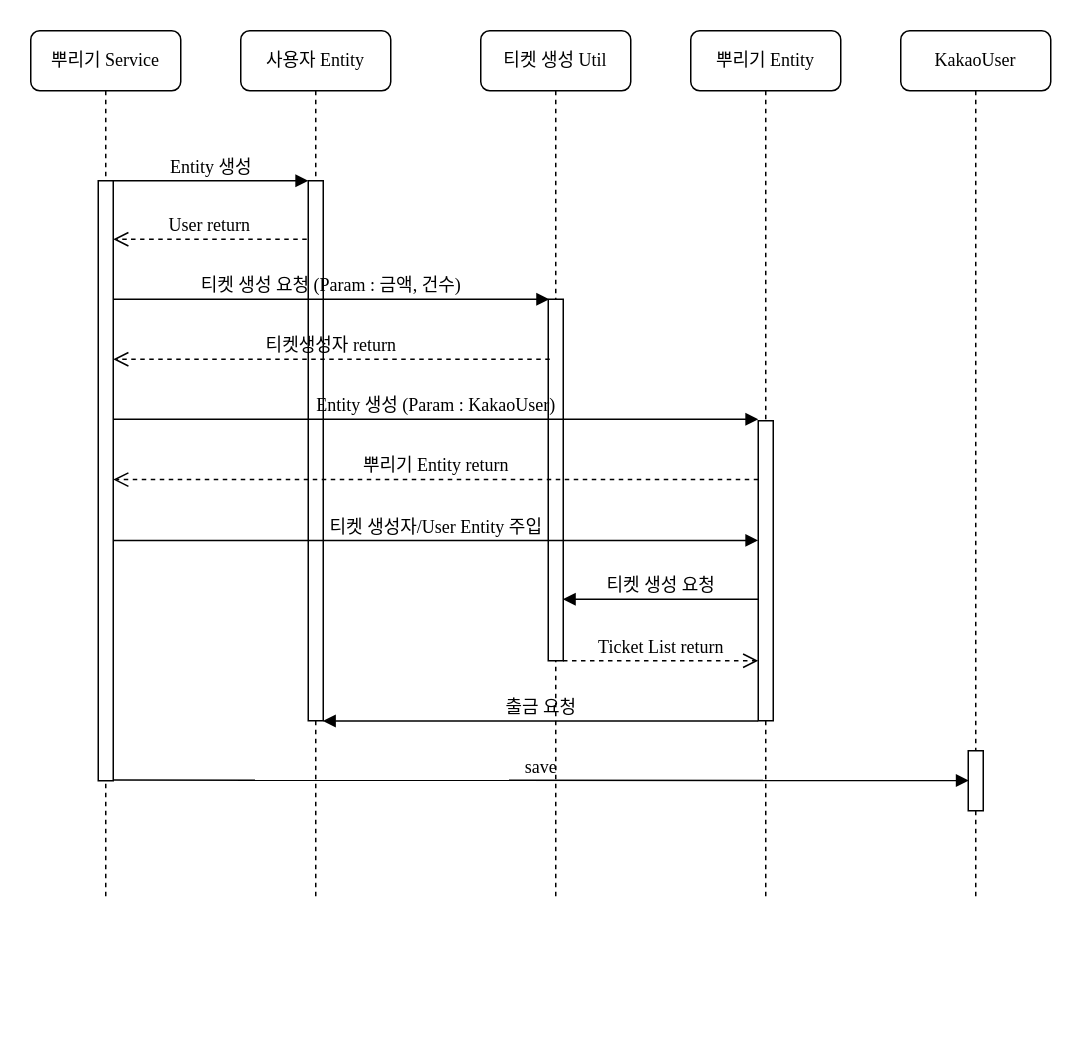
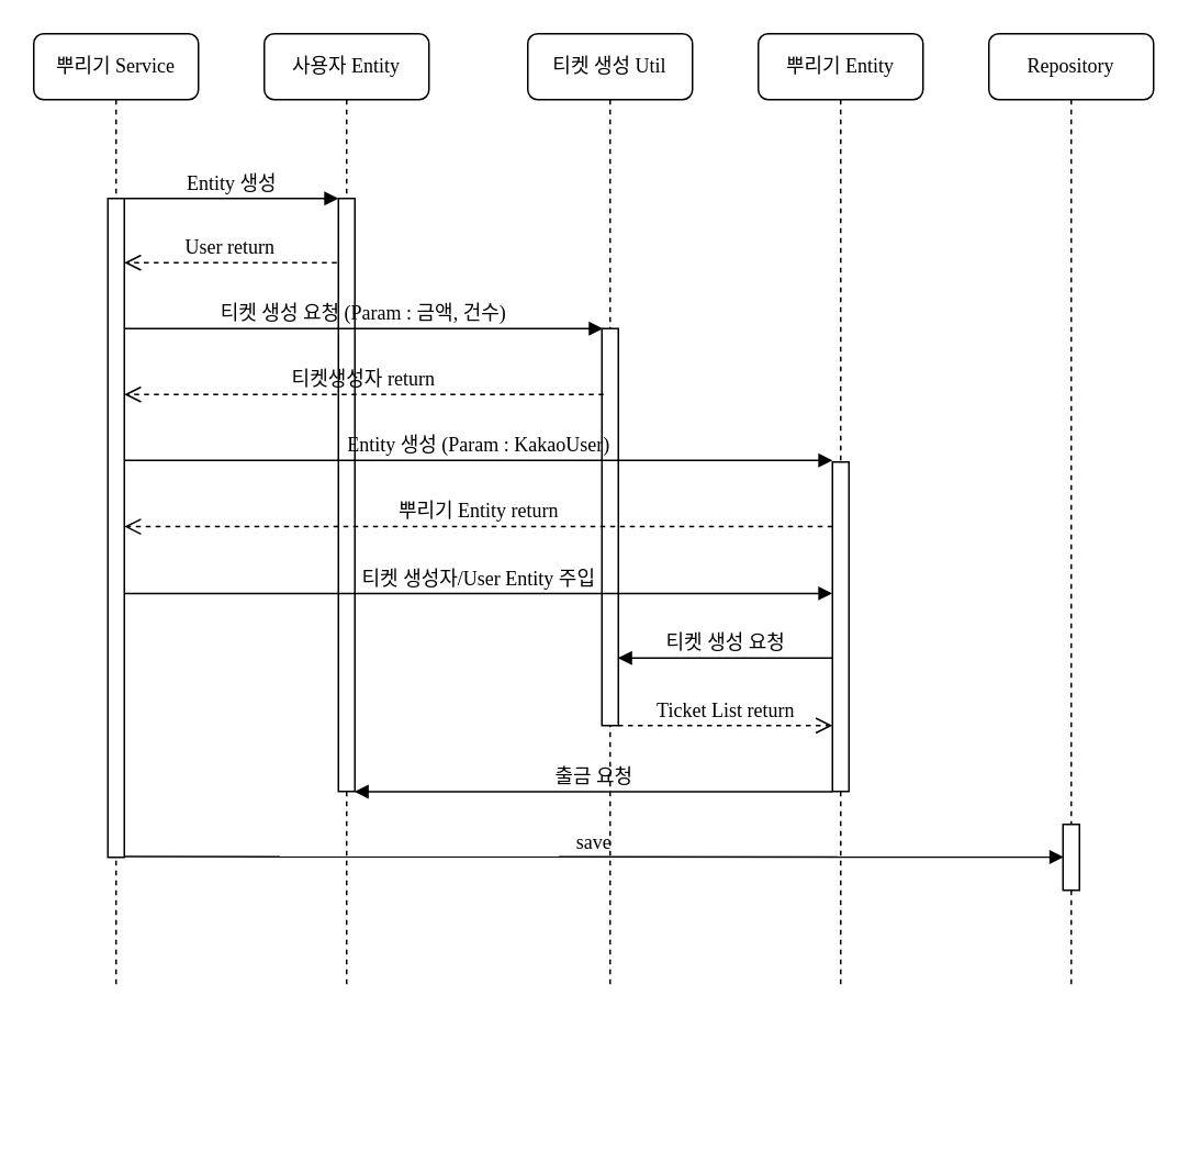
- <mxCell id="7" value="KakaoUser" style="shape=umlLifeline;perimeter=lifelinePerimeter;whiteSpace=wrap;html=1;container=1;collapsible=0;recursiveResize=0;outlineConnect=0;rounded=1;shadow=0;comic=0;labelBackgroundColor=none;strokeWidth=1;fontFamily=Verdana;fontSize=12;align=center;" parent="1" vertex="1"><mxGeometry x="600" y="20" width="100" height="580" as="geometry" /></mxCell>
+ <mxCell id="7" value="Repository" style="shape=umlLifeline;perimeter=lifelinePerimeter;whiteSpace=wrap;html=1;container=1;collapsible=0;recursiveResize=0;outlineConnect=0;rounded=1;shadow=0;comic=0;labelBackgroundColor=none;strokeWidth=1;fontFamily=Verdana;fontSize=12;align=center;" parent="1" vertex="1"><mxGeometry x="600" y="20" width="100" height="580" as="geometry" /></mxCell>
